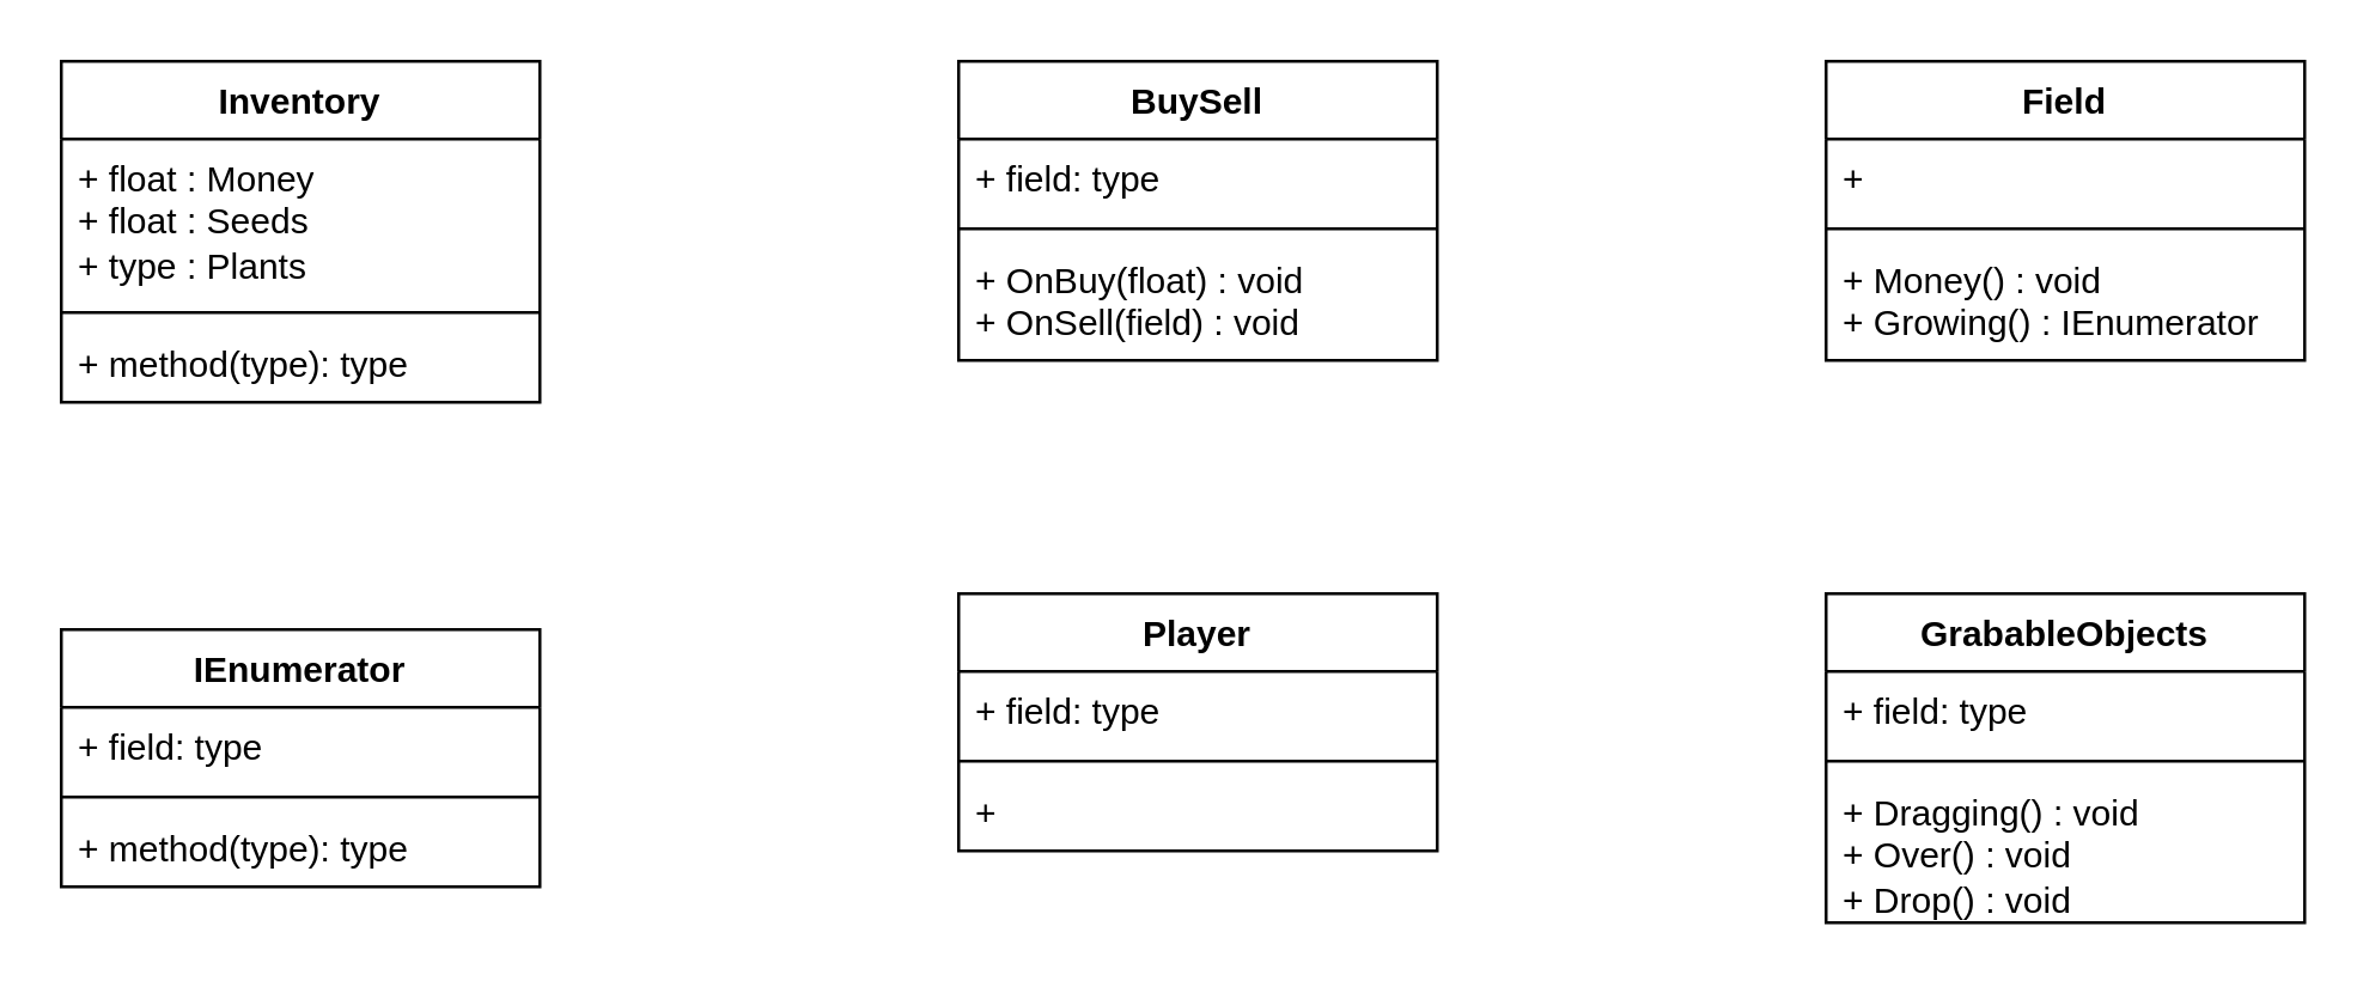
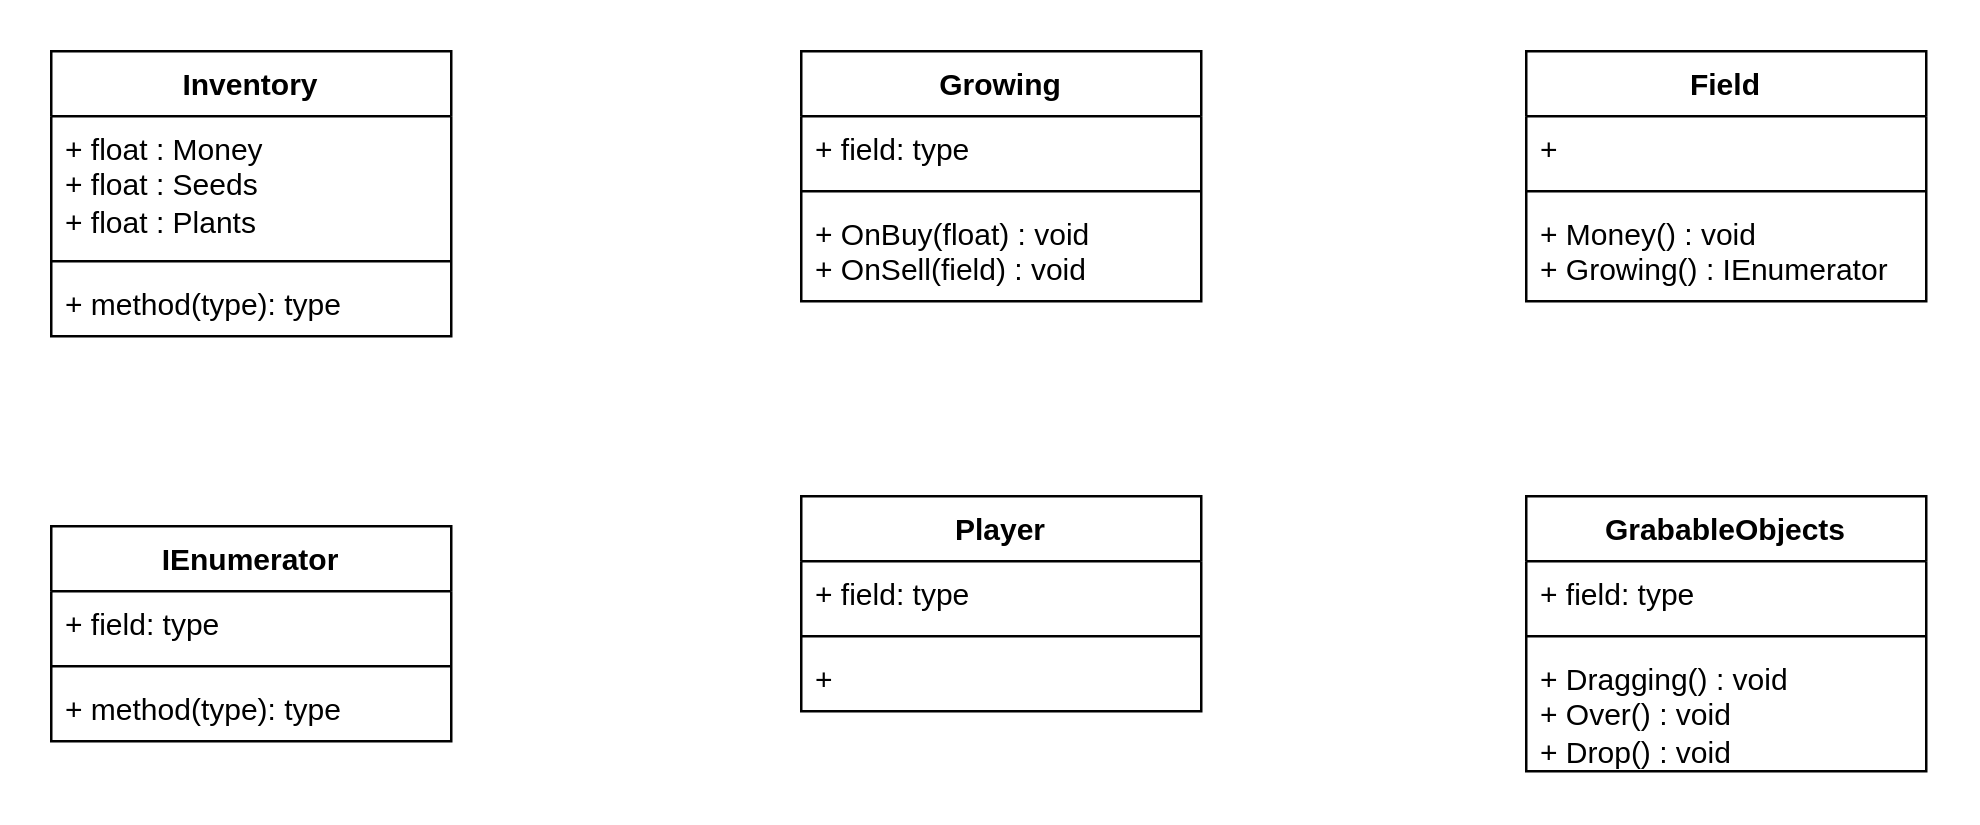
- <mxCell id="18" value="BuySell" style="swimlane;fontStyle=1;align=center;verticalAlign=top;childLayout=stackLayout;horizontal=1;startSize=26;horizontalStack=0;resizeParent=1;resizeParentMax=0;resizeLast=0;collapsible=1;marginBottom=0;whiteSpace=wrap;html=1;" vertex="1" parent="1"><mxGeometry x="320" y="20" width="160" height="100" as="geometry" /></mxCell>
+ <mxCell id="18" value="Growing" style="swimlane;fontStyle=1;align=center;verticalAlign=top;childLayout=stackLayout;horizontal=1;startSize=26;horizontalStack=0;resizeParent=1;resizeParentMax=0;resizeLast=0;collapsible=1;marginBottom=0;whiteSpace=wrap;html=1;" vertex="1" parent="1"><mxGeometry x="320" y="20" width="160" height="100" as="geometry" /></mxCell>
- <mxCell id="3" value="+ float : Money&lt;div&gt;+ float : Seeds&lt;/div&gt;&lt;div&gt;+ type : Plants&lt;/div&gt;" style="text;strokeColor=none;fillColor=none;align=left;verticalAlign=top;spacingLeft=4;spacingRight=4;overflow=hidden;rotatable=0;points=[[0,0.5],[1,0.5]];portConstraint=eastwest;whiteSpace=wrap;html=1;" vertex="1" parent="2"><mxGeometry y="26" width="160" height="54" as="geometry" /></mxCell>
+ <mxCell id="3" value="+ float : Money&lt;div&gt;+ float : Seeds&lt;/div&gt;&lt;div&gt;+ float : Plants&lt;/div&gt;" style="text;strokeColor=none;fillColor=none;align=left;verticalAlign=top;spacingLeft=4;spacingRight=4;overflow=hidden;rotatable=0;points=[[0,0.5],[1,0.5]];portConstraint=eastwest;whiteSpace=wrap;html=1;" vertex="1" parent="2"><mxGeometry y="26" width="160" height="54" as="geometry" /></mxCell>
